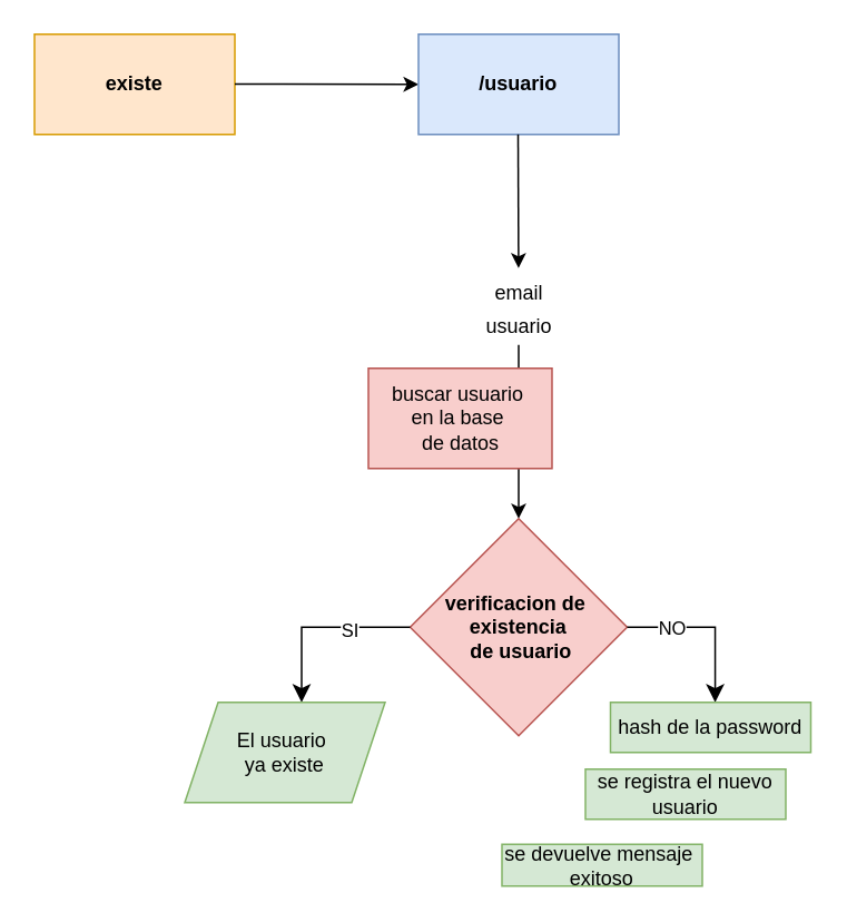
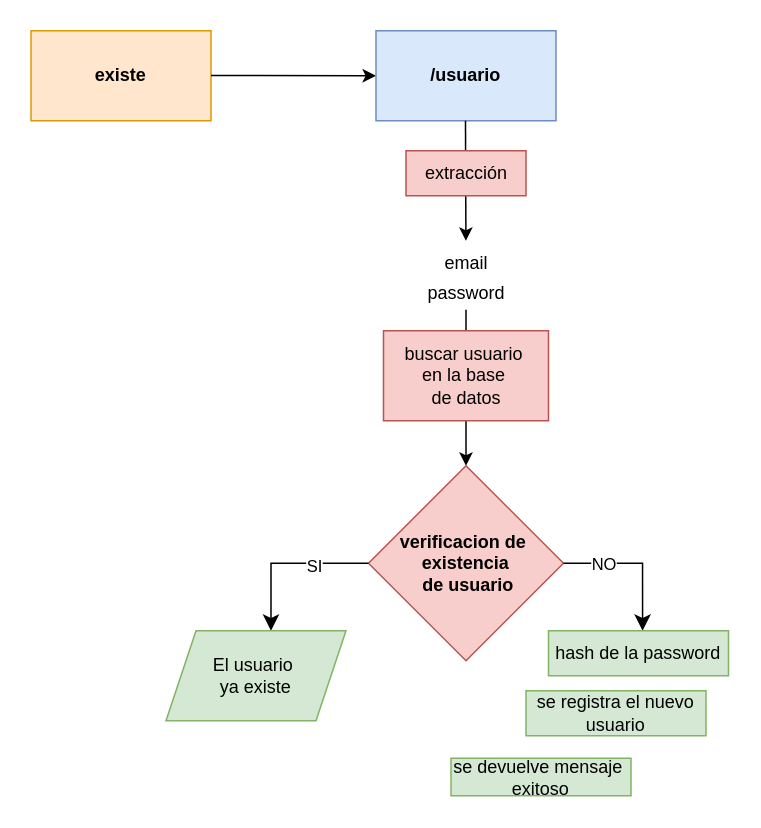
+ <mxCell id="9" value="extracción" style="text;html=1;align=center;verticalAlign=middle;resizable=0;points=[];autosize=1;strokeColor=#b85450;fillColor=#f8cecc;fillStyle=solid;" vertex="1" parent="1"><mxGeometry x="270" y="100" width="80" height="30" as="geometry" /></mxCell>
- <mxCell id="8" value="usuario" style="text;html=1;align=center;verticalAlign=middle;resizable=0;points=[];autosize=1;strokeColor=none;fillColor=none;" vertex="1" parent="1"><mxGeometry x="275" y="180" width="70" height="30" as="geometry" /></mxCell>
+ <mxCell id="8" value="password" style="text;html=1;align=center;verticalAlign=middle;resizable=0;points=[];autosize=1;strokeColor=none;fillColor=none;" vertex="1" parent="1"><mxGeometry x="275" y="180" width="70" height="30" as="geometry" /></mxCell>
- <mxCell id="11" value="&lt;font style=&quot;color: rgb(0, 0, 0);&quot;&gt;buscar usuario&amp;nbsp;&lt;/font&gt;&lt;div&gt;&lt;font style=&quot;color: rgb(0, 0, 0);&quot;&gt;en la base&amp;nbsp;&lt;/font&gt;&lt;/div&gt;&lt;div&gt;&lt;font style=&quot;color: rgb(0, 0, 0);&quot;&gt;de datos&lt;/font&gt;&lt;/div&gt;" style="text;html=1;align=center;verticalAlign=middle;resizable=0;points=[];autosize=1;strokeColor=#b85450;fillColor=#f8cecc;" vertex="1" parent="1"><mxGeometry x="220" y="220" width="110" height="60" as="geometry" /></mxCell>
+ <mxCell id="11" value="&lt;font style=&quot;color: rgb(0, 0, 0);&quot;&gt;buscar usuario&amp;nbsp;&lt;/font&gt;&lt;div&gt;&lt;font style=&quot;color: rgb(0, 0, 0);&quot;&gt;en la base&amp;nbsp;&lt;/font&gt;&lt;/div&gt;&lt;div&gt;&lt;font style=&quot;color: rgb(0, 0, 0);&quot;&gt;de datos&lt;/font&gt;&lt;/div&gt;" style="text;html=1;align=center;verticalAlign=middle;resizable=0;points=[];autosize=1;strokeColor=#b85450;fillColor=#f8cecc;" vertex="1" parent="1"><mxGeometry x="255" y="220" width="110" height="60" as="geometry" /></mxCell>
